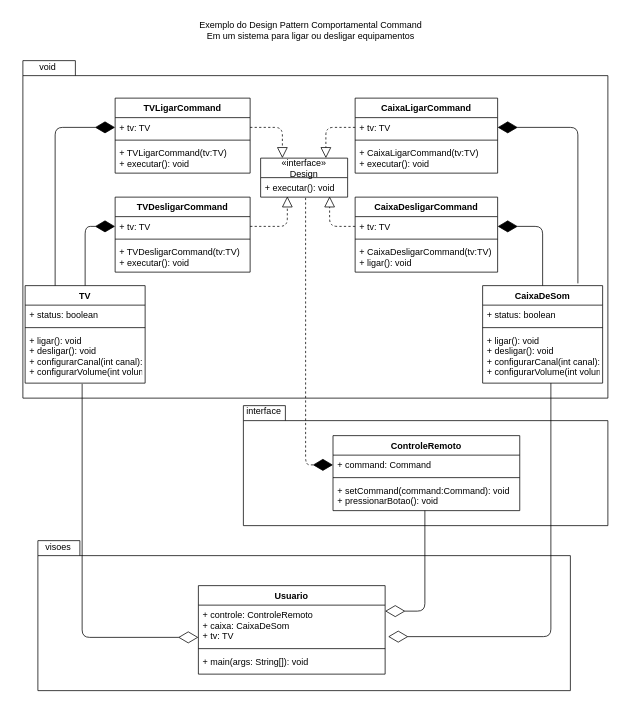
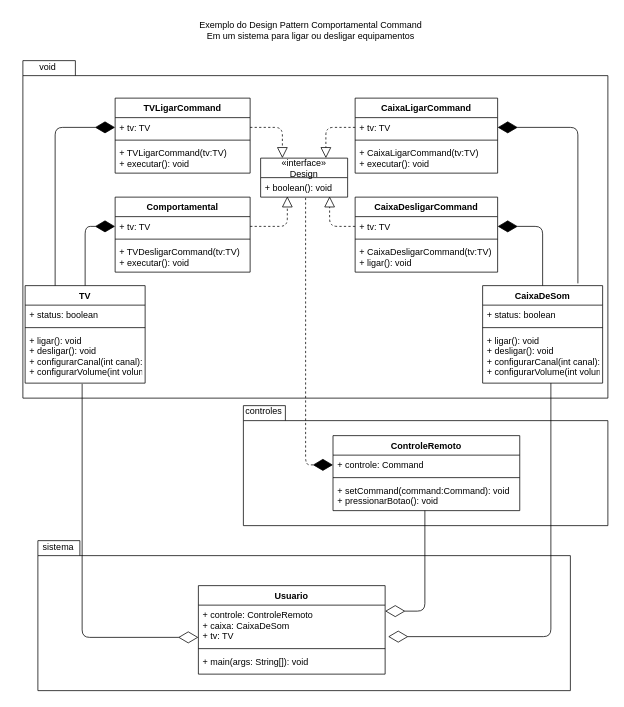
- <mxCell id="7" value="+ executar(): void" style="text;strokeColor=none;fillColor=none;align=left;verticalAlign=top;spacingLeft=4;spacingRight=4;overflow=hidden;rotatable=0;points=[[0,0.5],[1,0.5]];portConstraint=eastwest;" vertex="1" parent="6"><mxGeometry y="26" width="116" height="26" as="geometry" /></mxCell>
+ <mxCell id="7" value="+ boolean(): void" style="text;strokeColor=none;fillColor=none;align=left;verticalAlign=top;spacingLeft=4;spacingRight=4;overflow=hidden;rotatable=0;points=[[0,0.5],[1,0.5]];portConstraint=eastwest;" vertex="1" parent="6"><mxGeometry y="26" width="116" height="26" as="geometry" /></mxCell>
- <mxCell id="28" value="TVDesligarCommand" style="swimlane;fontStyle=1;align=center;verticalAlign=top;childLayout=stackLayout;horizontal=1;startSize=26;horizontalStack=0;resizeParent=1;resizeParentMax=0;resizeLast=0;collapsible=1;marginBottom=0;" vertex="1" parent="1"><mxGeometry x="153" y="262" width="180" height="100" as="geometry" /></mxCell>
+ <mxCell id="28" value="Comportamental" style="swimlane;fontStyle=1;align=center;verticalAlign=top;childLayout=stackLayout;horizontal=1;startSize=26;horizontalStack=0;resizeParent=1;resizeParentMax=0;resizeLast=0;collapsible=1;marginBottom=0;" vertex="1" parent="1"><mxGeometry x="153" y="262" width="180" height="100" as="geometry" /></mxCell>
- <mxCell id="54" value="interface" style="text;html=1;strokeColor=none;fillColor=none;align=center;verticalAlign=middle;whiteSpace=wrap;rounded=0;" vertex="1" parent="1"><mxGeometry x="308" y="532" width="86.5" height="30" as="geometry" /></mxCell>
+ <mxCell id="54" value="controles" style="text;html=1;strokeColor=none;fillColor=none;align=center;verticalAlign=middle;whiteSpace=wrap;rounded=0;" vertex="1" parent="1"><mxGeometry x="308" y="532" width="86.5" height="30" as="geometry" /></mxCell>
- <mxCell id="41" value="+ command: Command" style="text;strokeColor=none;fillColor=none;align=left;verticalAlign=top;spacingLeft=4;spacingRight=4;overflow=hidden;rotatable=0;points=[[0,0.5],[1,0.5]];portConstraint=eastwest;" vertex="1" parent="40"><mxGeometry y="26" width="249" height="26" as="geometry" /></mxCell>
+ <mxCell id="41" value="+ controle: Command" style="text;strokeColor=none;fillColor=none;align=left;verticalAlign=top;spacingLeft=4;spacingRight=4;overflow=hidden;rotatable=0;points=[[0,0.5],[1,0.5]];portConstraint=eastwest;" vertex="1" parent="40"><mxGeometry y="26" width="249" height="26" as="geometry" /></mxCell>
- <mxCell id="53" value="visoes" style="text;html=1;strokeColor=none;fillColor=none;align=center;verticalAlign=middle;whiteSpace=wrap;rounded=0;" vertex="1" parent="1"><mxGeometry x="34" y="714" width="86.5" height="30" as="geometry" /></mxCell>
+ <mxCell id="53" value="sistema" style="text;html=1;strokeColor=none;fillColor=none;align=center;verticalAlign=middle;whiteSpace=wrap;rounded=0;" vertex="1" parent="1"><mxGeometry x="34" y="714" width="86.5" height="30" as="geometry" /></mxCell>
